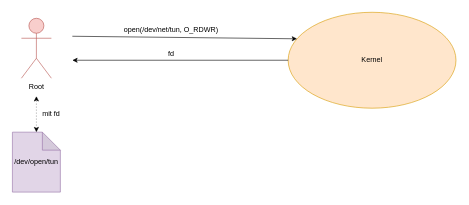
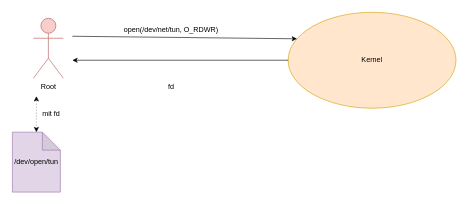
- <mxCell id="2" value="Root" style="shape=umlActor;verticalLabelPosition=bottom;labelBackgroundColor=#ffffff;verticalAlign=top;html=1;outlineConnect=0;fillColor=#f8cecc;strokeColor=#b85450;" vertex="1" parent="1"><mxGeometry x="35" y="30" width="50" height="100" as="geometry" /></mxCell>
+ <mxCell id="2" value="Root" style="shape=umlActor;verticalLabelPosition=bottom;labelBackgroundColor=#ffffff;verticalAlign=top;html=1;outlineConnect=0;fillColor=#f8cecc;strokeColor=#b85450;" vertex="1" parent="1"><mxGeometry x="55" y="30" width="50" height="100" as="geometry" /></mxCell>
- <mxCell id="7" value="fd" style="text;html=1;strokeColor=none;fillColor=none;align=center;verticalAlign=middle;whiteSpace=wrap;rounded=0;" vertex="1" parent="1"><mxGeometry x="265" y="80" width="40" height="20" as="geometry" /></mxCell>
+ <mxCell id="7" value="fd" style="text;html=1;strokeColor=none;fillColor=none;align=center;verticalAlign=middle;whiteSpace=wrap;rounded=0;" vertex="1" parent="1"><mxGeometry x="265" y="135" width="40" height="20" as="geometry" /></mxCell>
